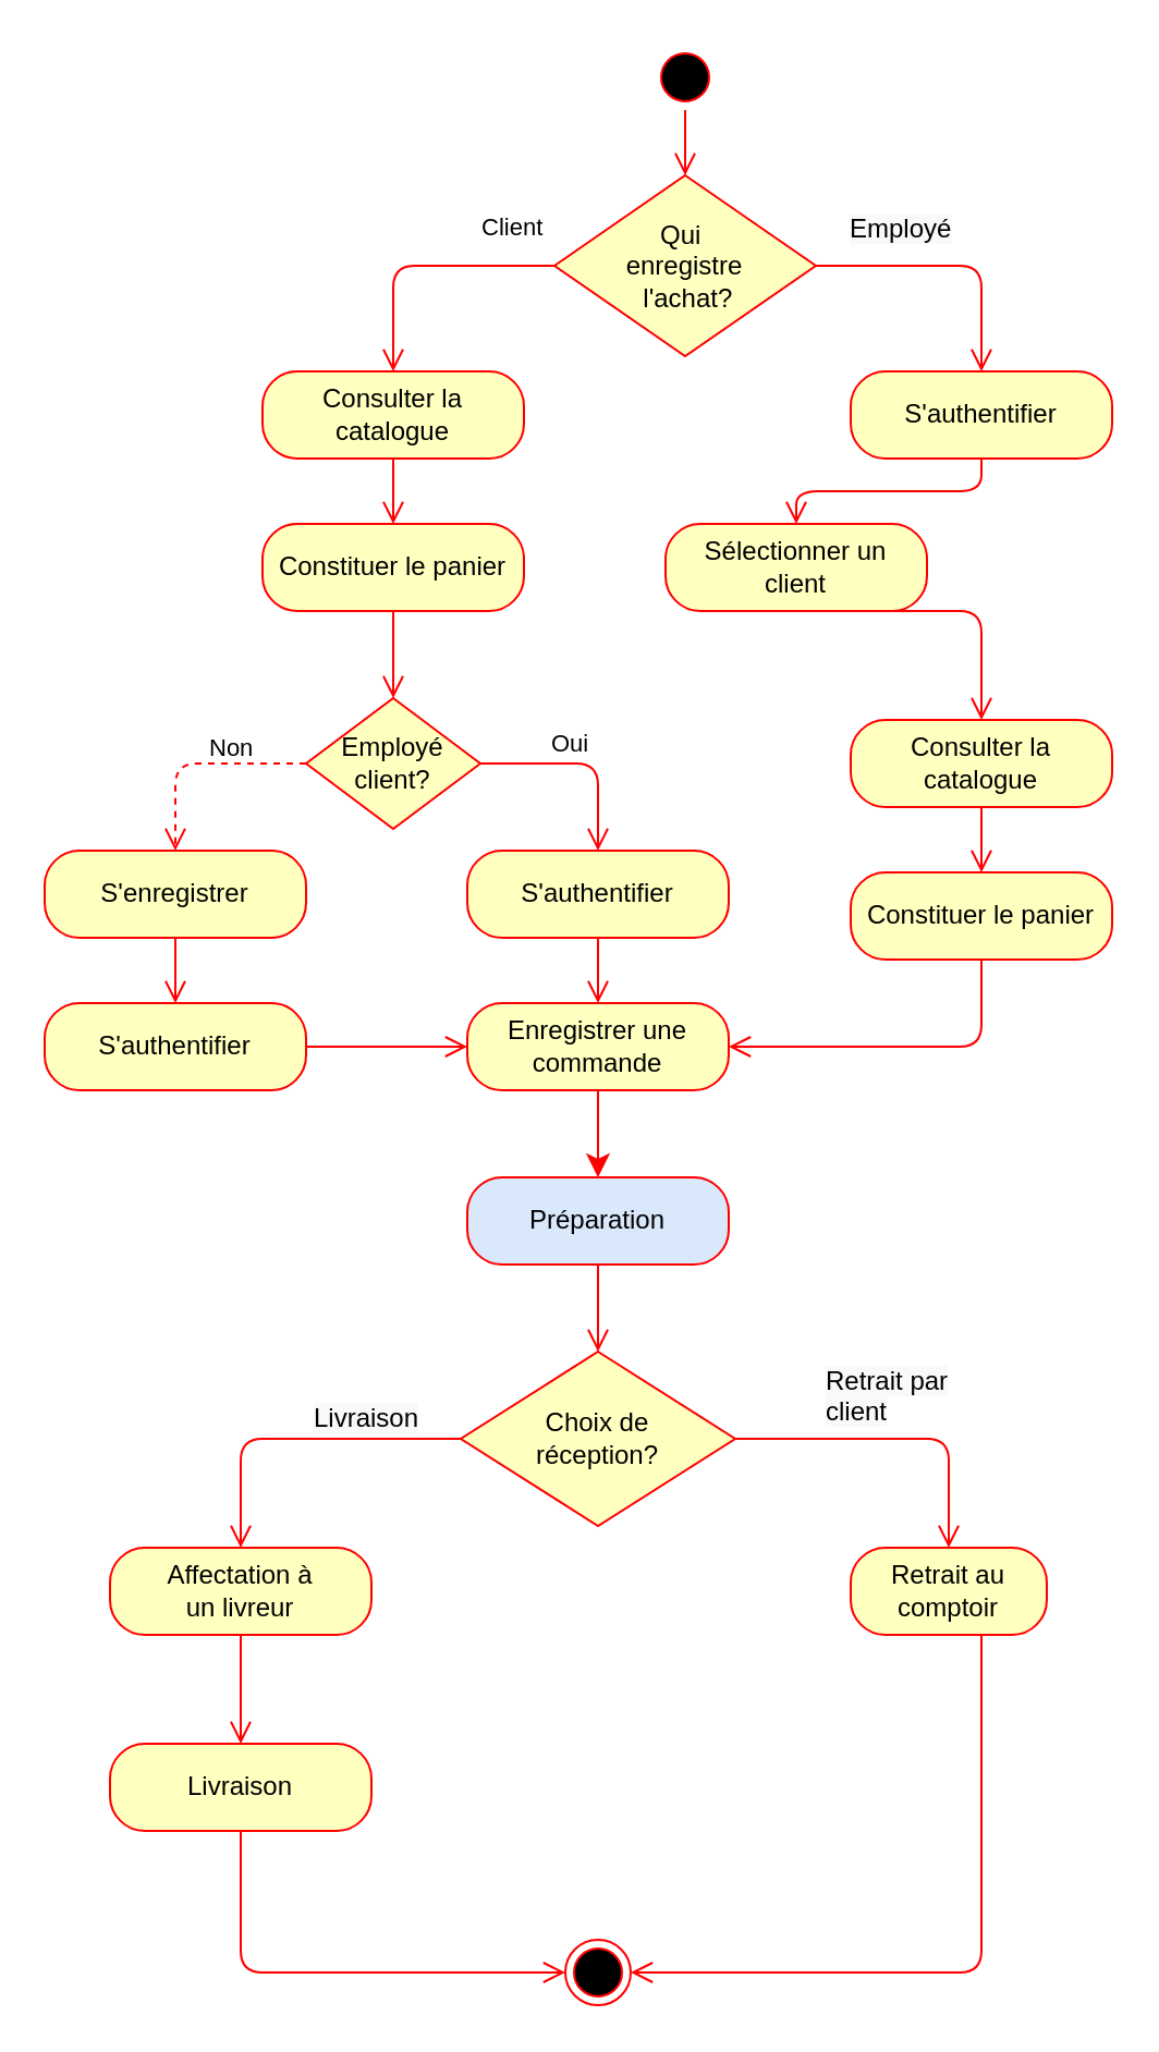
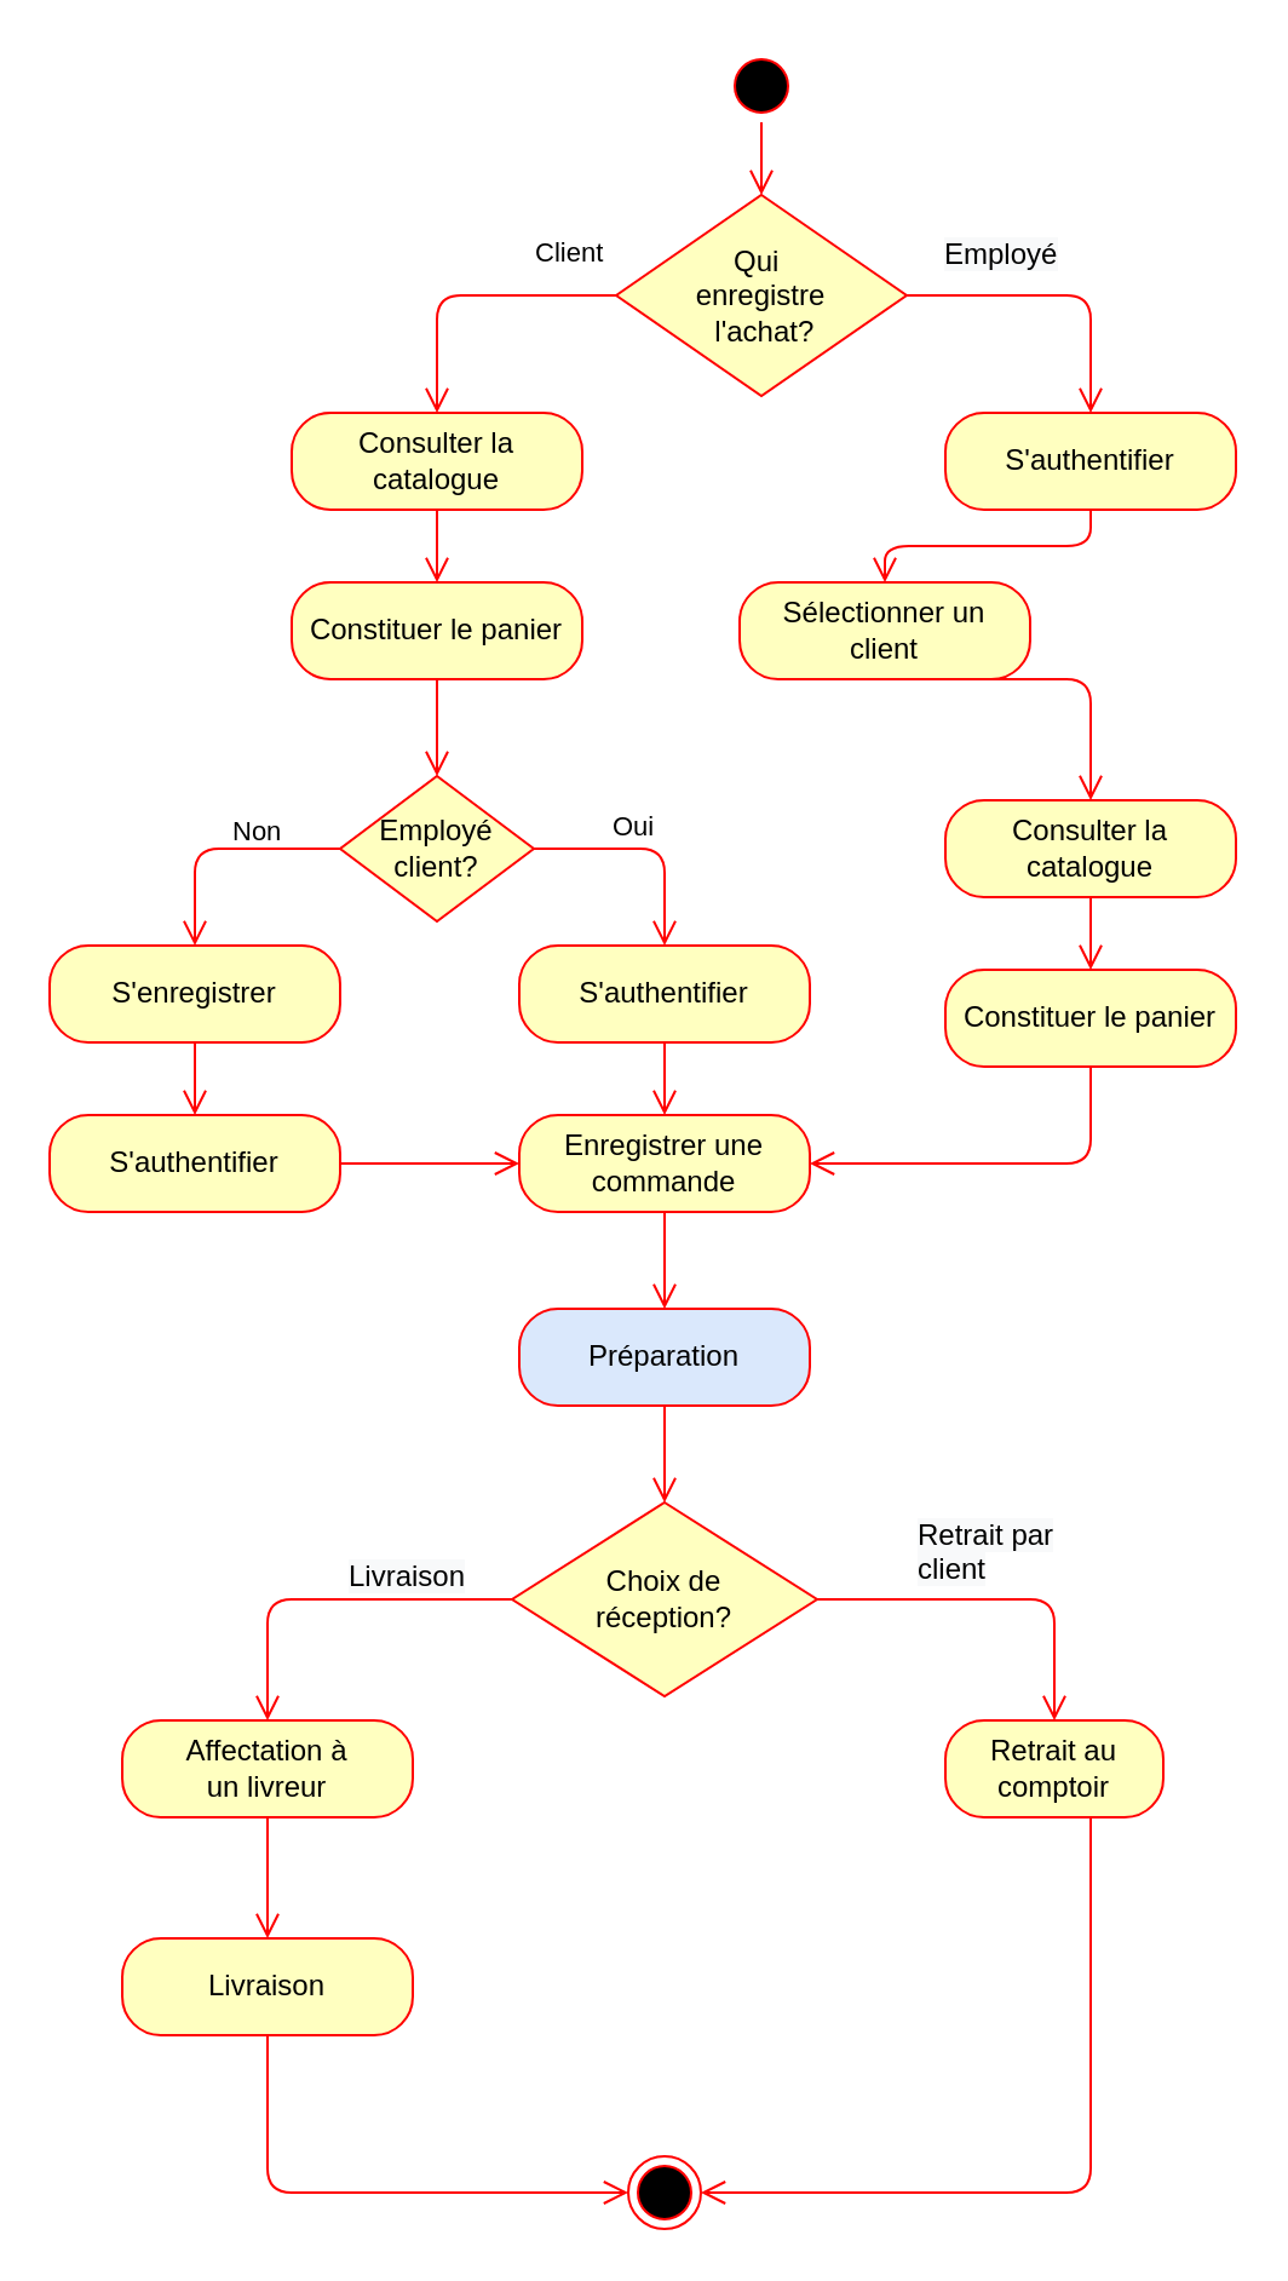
- <mxCell id="11" value="Non" style="edgeStyle=orthogonalEdgeStyle;html=1;align=left;verticalAlign=top;endArrow=open;endSize=8;strokeColor=#ff0000;exitX=0;exitY=0.5;exitDx=0;exitDy=0;entryX=0.5;entryY=0;entryDx=0;entryDy=0;dashed=1;" edge="1" source="9" parent="1" target="12"><mxGeometry x="-0.077" y="-20" relative="1" as="geometry"><mxPoint x="30" y="440" as="targetPoint" /><mxPoint x="130" y="470" as="sourcePoint" /><Array as="points"><mxPoint x="80" y="350" /></Array><mxPoint as="offset" /></mxGeometry></mxCell>
+ <mxCell id="11" value="Non" style="edgeStyle=orthogonalEdgeStyle;html=1;align=left;verticalAlign=top;endArrow=open;endSize=8;strokeColor=#ff0000;exitX=0;exitY=0.5;exitDx=0;exitDy=0;entryX=0.5;entryY=0;entryDx=0;entryDy=0;" edge="1" source="9" parent="1" target="12"><mxGeometry x="-0.077" y="-20" relative="1" as="geometry"><mxPoint x="30" y="440" as="targetPoint" /><mxPoint x="130" y="470" as="sourcePoint" /><Array as="points"><mxPoint x="80" y="350" /></Array><mxPoint as="offset" /></mxGeometry></mxCell>
- <mxCell id="19" value="" style="edgeStyle=orthogonalEdgeStyle;html=1;verticalAlign=bottom;endArrow=classic;endSize=8;strokeColor=#ff0000;entryX=0.5;entryY=0;entryDx=0;entryDy=0;" edge="1" source="18" parent="1" target="20"><mxGeometry relative="1" as="geometry"><mxPoint x="274" y="580" as="targetPoint" /></mxGeometry></mxCell>
+ <mxCell id="19" value="" style="edgeStyle=orthogonalEdgeStyle;html=1;verticalAlign=bottom;endArrow=open;endSize=8;strokeColor=#ff0000;entryX=0.5;entryY=0;entryDx=0;entryDy=0;" edge="1" source="18" parent="1" target="20"><mxGeometry relative="1" as="geometry"><mxPoint x="274" y="580" as="targetPoint" /></mxGeometry></mxCell>
